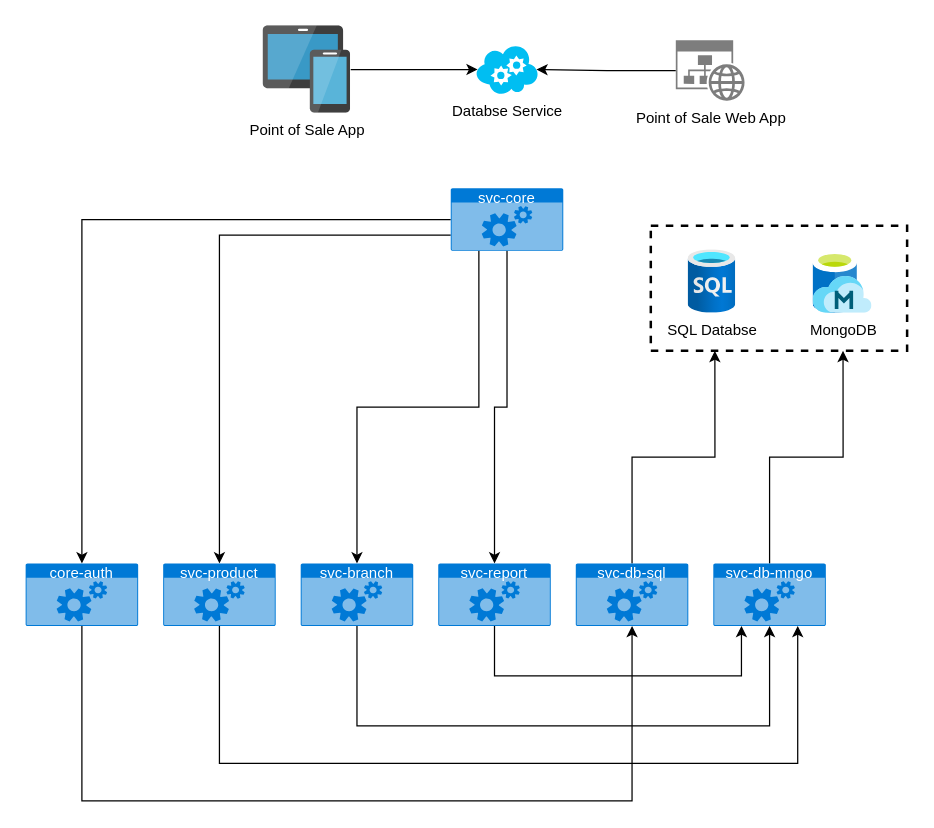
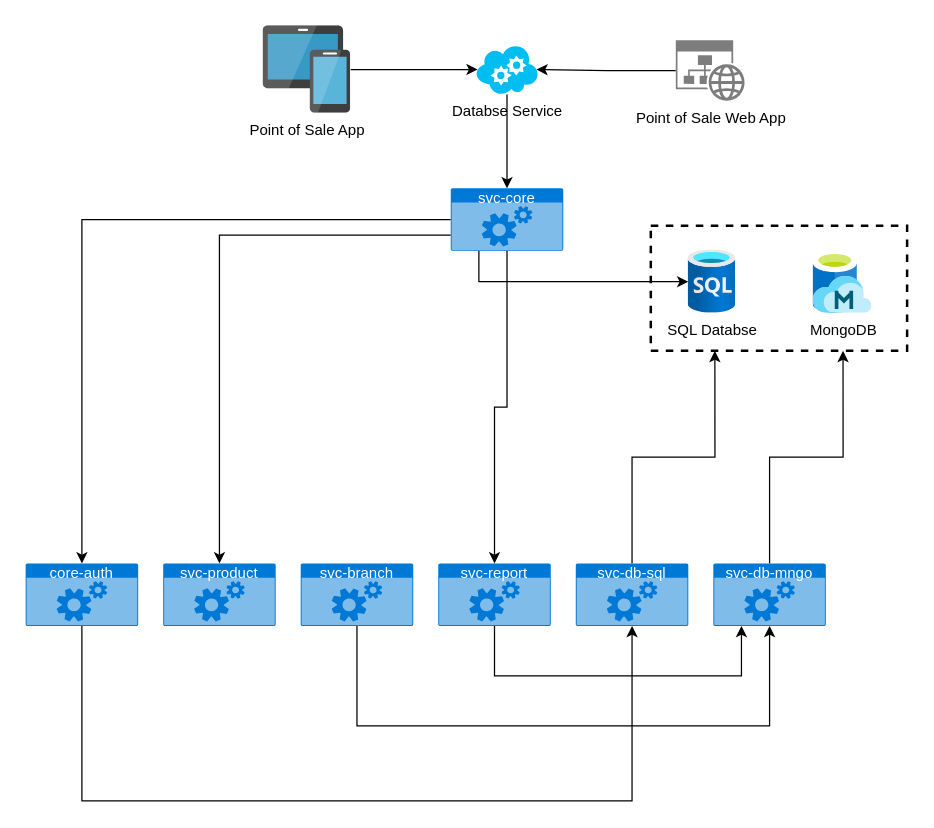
+ <mxCell id="4" style="edgeStyle=orthogonalEdgeStyle;rounded=0;orthogonalLoop=1;jettySize=auto;html=1;entryX=0.5;entryY=0;entryDx=0;entryDy=0;entryPerimeter=0;" edge="1" parent="1" source="5" target="10"><mxGeometry relative="1" as="geometry" /></mxCell>
- <mxCell id="8" style="edgeStyle=orthogonalEdgeStyle;rounded=0;orthogonalLoop=1;jettySize=auto;html=1;exitX=0.25;exitY=1;exitDx=0;exitDy=0;exitPerimeter=0;entryX=0.5;entryY=0;entryDx=0;entryDy=0;entryPerimeter=0;fontFamily=Helvetica;fontSize=12;fontColor=default;" edge="1" parent="1" source="10" target="21"><mxGeometry relative="1" as="geometry" /></mxCell>
+ <mxCell id="8" style="edgeStyle=orthogonalEdgeStyle;rounded=0;orthogonalLoop=1;jettySize=auto;html=1;exitX=0.25;exitY=1;exitDx=0;exitDy=0;exitPerimeter=0;fontFamily=Helvetica;fontSize=12;fontColor=default;" edge="1" parent="1" source="10" target="12"><mxGeometry relative="1" as="geometry" /></mxCell>
- <mxCell id="18" style="edgeStyle=orthogonalEdgeStyle;rounded=0;orthogonalLoop=1;jettySize=auto;html=1;entryX=0.75;entryY=1;entryDx=0;entryDy=0;entryPerimeter=0;fontFamily=Helvetica;fontSize=12;fontColor=default;" edge="1" parent="1" source="19" target="27"><mxGeometry relative="1" as="geometry"><Array as="points"><mxPoint x="175" y="610" /><mxPoint x="638" y="610" /></Array></mxGeometry></mxCell>
